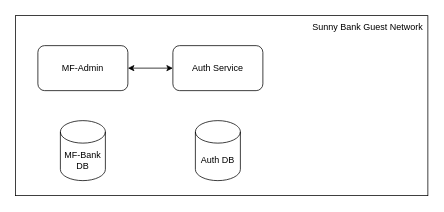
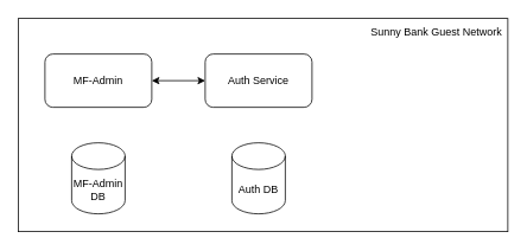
- <mxCell id="6" value="MF-Bank DB" style="shape=cylinder3;whiteSpace=wrap;html=1;boundedLbl=1;backgroundOutline=1;size=15;" vertex="1" parent="1"><mxGeometry x="80" y="160" width="60" height="80" as="geometry" /></mxCell>
+ <mxCell id="6" value="MF-Admin DB" style="shape=cylinder3;whiteSpace=wrap;html=1;boundedLbl=1;backgroundOutline=1;size=15;" vertex="1" parent="1"><mxGeometry x="80" y="160" width="60" height="80" as="geometry" /></mxCell>
